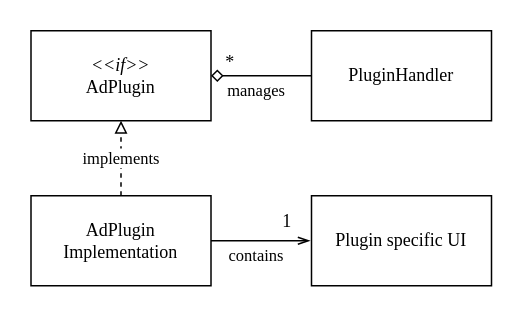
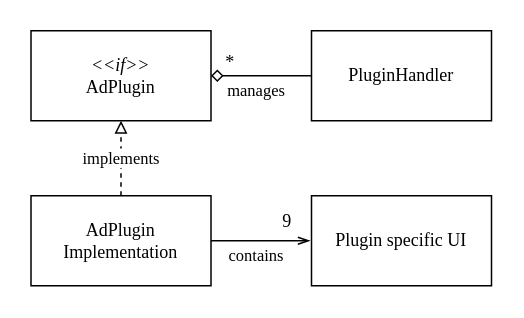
- <mxCell id="10" value="1" style="text;html=1;strokeColor=none;fillColor=none;align=center;verticalAlign=middle;whiteSpace=wrap;rounded=0;fontFamily=Verdana;" vertex="1" parent="1"><mxGeometry x="161" y="132" width="60" height="30" as="geometry" /></mxCell>
+ <mxCell id="10" value="9" style="text;html=1;strokeColor=none;fillColor=none;align=center;verticalAlign=middle;whiteSpace=wrap;rounded=0;fontFamily=Verdana;" vertex="1" parent="1"><mxGeometry x="161" y="132" width="60" height="30" as="geometry" /></mxCell>
